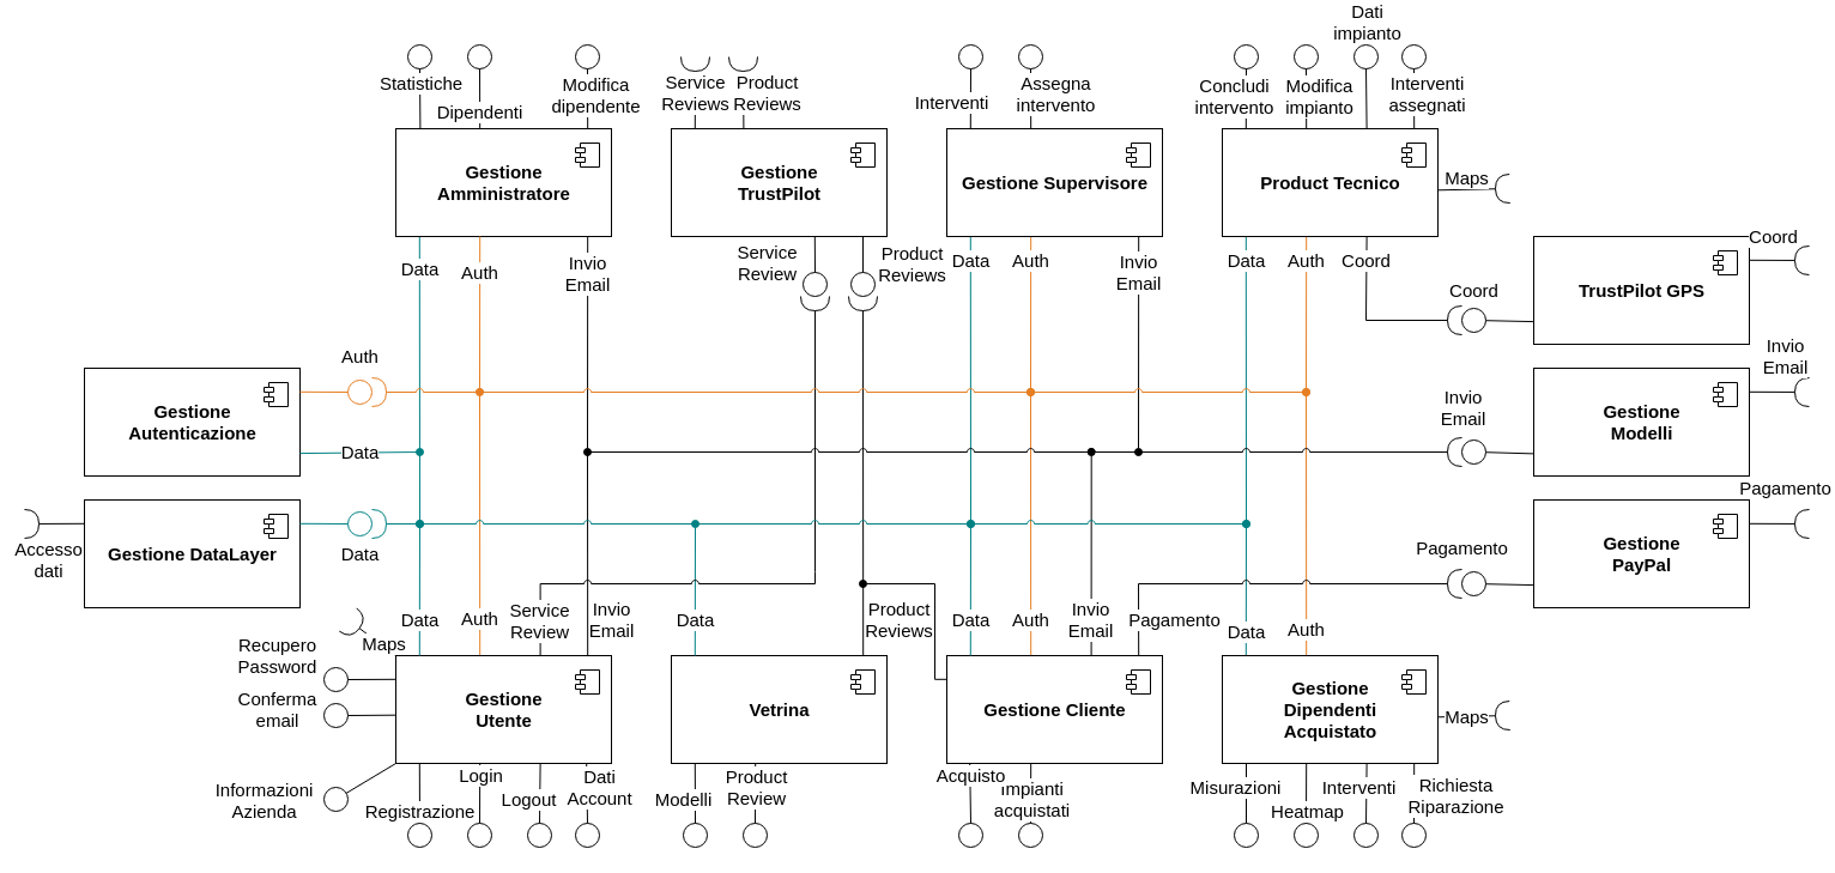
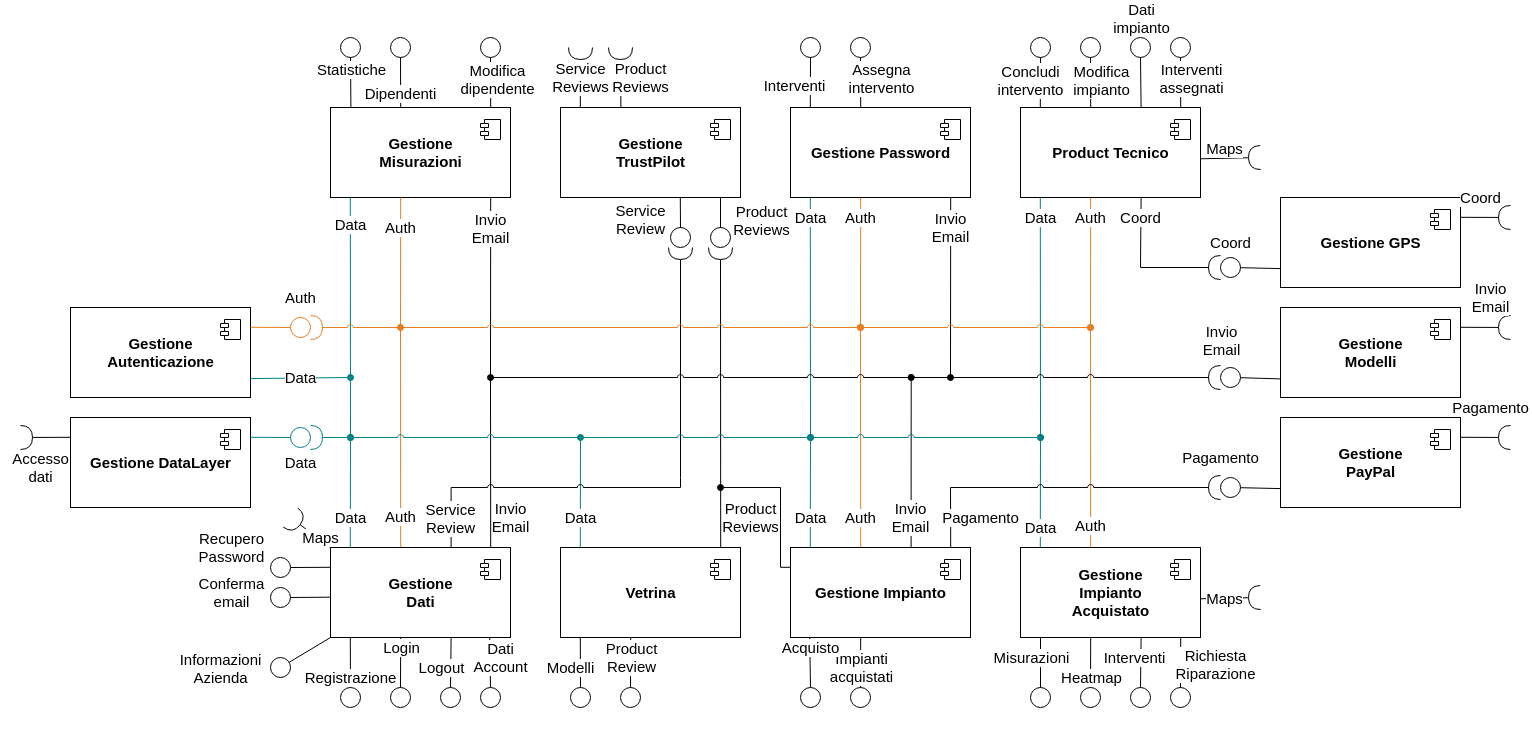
- <mxCell id="24" value="&lt;b&gt;Gestione&lt;br&gt;Amministratore&lt;/b&gt;" style="html=1;dropTarget=0;strokeColor=default;fontFamily=Helvetica;fontSize=15;fontColor=default;fillColor=default;aspect=fixed;resizable=0;rotatable=0;connectable=1;container=0;points=[[0,0,0,0,0],[0,0.11,0,0,0],[0,0.22,0,0,0],[0,0.34,0,0,0],[0,0.46,0,0,0],[0,0.57,0,0,0],[0,0.68,0,0,0],[0,0.79,0,0,0],[0,0.9,0,0,0],[0,1,0,0,0],[0.06,0,0,0,0],[0.06,1,0,0,0],[0.11,0,0,0,0],[0.11,1,0,0,0],[0.17,0,0,0,0],[0.17,1,0,0,0],[0.22,0,0,0,0],[0.22,1,0,0,0],[0.28,0,0,0,0],[0.28,1,0,0,0],[0.33,0,0,0,0],[0.33,1,0,0,0],[0.39,0,0,0,0],[0.39,1,0,0,0],[0.44,0,0,0,0],[0.44,1,0,0,0],[0.5,0,0,0,0],[0.5,1,0,0,0],[0.56,0,0,0,0],[0.56,1,0,0,0],[0.61,0,0,0,0],[0.61,1,0,0,0],[0.67,0,0,0,0],[0.67,1,0,0,0],[0.72,0,0,0,0],[0.72,1,0,0,0],[0.78,0,0,0,0],[0.78,1,0,0,0],[0.83,0,0,0,0],[0.83,1,0,0,0],[0.89,0,0,0,0],[0.89,1,0,0,0],[0.94,0,0,0,0],[0.94,1,0,0,0],[1,0,0,0,0],[1,0.11,0,0,0],[1,0.22,0,0,0],[1,0.34,0,0,0],[1,0.46,0,0,0],[1,0.57,0,0,0],[1,0.68,0,0,0],[1,0.79,0,0,0],[1,0.9,0,0,0],[1,1,0,0,0]];movable=0;deletable=0;movableLabel=0;" parent="23" vertex="1"><mxGeometry width="180" height="90" as="geometry" /></mxCell>
+ <mxCell id="24" value="&lt;b&gt;Gestione&lt;br&gt;Misurazioni&lt;/b&gt;" style="html=1;dropTarget=0;strokeColor=default;fontFamily=Helvetica;fontSize=15;fontColor=default;fillColor=default;aspect=fixed;resizable=0;rotatable=0;connectable=1;container=0;points=[[0,0,0,0,0],[0,0.11,0,0,0],[0,0.22,0,0,0],[0,0.34,0,0,0],[0,0.46,0,0,0],[0,0.57,0,0,0],[0,0.68,0,0,0],[0,0.79,0,0,0],[0,0.9,0,0,0],[0,1,0,0,0],[0.06,0,0,0,0],[0.06,1,0,0,0],[0.11,0,0,0,0],[0.11,1,0,0,0],[0.17,0,0,0,0],[0.17,1,0,0,0],[0.22,0,0,0,0],[0.22,1,0,0,0],[0.28,0,0,0,0],[0.28,1,0,0,0],[0.33,0,0,0,0],[0.33,1,0,0,0],[0.39,0,0,0,0],[0.39,1,0,0,0],[0.44,0,0,0,0],[0.44,1,0,0,0],[0.5,0,0,0,0],[0.5,1,0,0,0],[0.56,0,0,0,0],[0.56,1,0,0,0],[0.61,0,0,0,0],[0.61,1,0,0,0],[0.67,0,0,0,0],[0.67,1,0,0,0],[0.72,0,0,0,0],[0.72,1,0,0,0],[0.78,0,0,0,0],[0.78,1,0,0,0],[0.83,0,0,0,0],[0.83,1,0,0,0],[0.89,0,0,0,0],[0.89,1,0,0,0],[0.94,0,0,0,0],[0.94,1,0,0,0],[1,0,0,0,0],[1,0.11,0,0,0],[1,0.22,0,0,0],[1,0.34,0,0,0],[1,0.46,0,0,0],[1,0.57,0,0,0],[1,0.68,0,0,0],[1,0.79,0,0,0],[1,0.9,0,0,0],[1,1,0,0,0]];movable=0;deletable=0;movableLabel=0;" parent="23" vertex="1"><mxGeometry width="180" height="90" as="geometry" /></mxCell>
- <mxCell id="21" value="&lt;b&gt;Gestione Supervisore&lt;/b&gt;" style="html=1;dropTarget=0;strokeColor=default;fontFamily=Helvetica;fontSize=15;fontColor=default;fillColor=default;aspect=fixed;resizable=0;rotatable=0;connectable=1;container=0;points=[[0,0,0,0,0],[0,0.11,0,0,0],[0,0.22,0,0,0],[0,0.34,0,0,0],[0,0.46,0,0,0],[0,0.57,0,0,0],[0,0.68,0,0,0],[0,0.79,0,0,0],[0,0.9,0,0,0],[0,1,0,0,0],[0.06,0,0,0,0],[0.06,1,0,0,0],[0.11,0,0,0,0],[0.11,1,0,0,0],[0.17,0,0,0,0],[0.17,1,0,0,0],[0.22,0,0,0,0],[0.22,1,0,0,0],[0.28,0,0,0,0],[0.28,1,0,0,0],[0.33,0,0,0,0],[0.33,1,0,0,0],[0.39,0,0,0,0],[0.39,1,0,0,0],[0.44,0,0,0,0],[0.44,1,0,0,0],[0.5,0,0,0,0],[0.5,1,0,0,0],[0.56,0,0,0,0],[0.56,1,0,0,0],[0.61,0,0,0,0],[0.61,1,0,0,0],[0.67,0,0,0,0],[0.67,1,0,0,0],[0.72,0,0,0,0],[0.72,1,0,0,0],[0.78,0,0,0,0],[0.78,1,0,0,0],[0.83,0,0,0,0],[0.83,1,0,0,0],[0.89,0,0,0,0],[0.89,1,0,0,0],[0.94,0,0,0,0],[0.94,1,0,0,0],[1,0,0,0,0],[1,0.11,0,0,0],[1,0.22,0,0,0],[1,0.34,0,0,0],[1,0.46,0,0,0],[1,0.57,0,0,0],[1,0.68,0,0,0],[1,0.79,0,0,0],[1,0.9,0,0,0],[1,1,0,0,0]];movable=0;deletable=0;movableLabel=0;" parent="20" vertex="1"><mxGeometry width="180" height="90" as="geometry" /></mxCell>
+ <mxCell id="21" value="&lt;b&gt;Gestione Password&lt;/b&gt;" style="html=1;dropTarget=0;strokeColor=default;fontFamily=Helvetica;fontSize=15;fontColor=default;fillColor=default;aspect=fixed;resizable=0;rotatable=0;connectable=1;container=0;points=[[0,0,0,0,0],[0,0.11,0,0,0],[0,0.22,0,0,0],[0,0.34,0,0,0],[0,0.46,0,0,0],[0,0.57,0,0,0],[0,0.68,0,0,0],[0,0.79,0,0,0],[0,0.9,0,0,0],[0,1,0,0,0],[0.06,0,0,0,0],[0.06,1,0,0,0],[0.11,0,0,0,0],[0.11,1,0,0,0],[0.17,0,0,0,0],[0.17,1,0,0,0],[0.22,0,0,0,0],[0.22,1,0,0,0],[0.28,0,0,0,0],[0.28,1,0,0,0],[0.33,0,0,0,0],[0.33,1,0,0,0],[0.39,0,0,0,0],[0.39,1,0,0,0],[0.44,0,0,0,0],[0.44,1,0,0,0],[0.5,0,0,0,0],[0.5,1,0,0,0],[0.56,0,0,0,0],[0.56,1,0,0,0],[0.61,0,0,0,0],[0.61,1,0,0,0],[0.67,0,0,0,0],[0.67,1,0,0,0],[0.72,0,0,0,0],[0.72,1,0,0,0],[0.78,0,0,0,0],[0.78,1,0,0,0],[0.83,0,0,0,0],[0.83,1,0,0,0],[0.89,0,0,0,0],[0.89,1,0,0,0],[0.94,0,0,0,0],[0.94,1,0,0,0],[1,0,0,0,0],[1,0.11,0,0,0],[1,0.22,0,0,0],[1,0.34,0,0,0],[1,0.46,0,0,0],[1,0.57,0,0,0],[1,0.68,0,0,0],[1,0.79,0,0,0],[1,0.9,0,0,0],[1,1,0,0,0]];movable=0;deletable=0;movableLabel=0;" parent="20" vertex="1"><mxGeometry width="180" height="90" as="geometry" /></mxCell>
- <mxCell id="86" value="&lt;b&gt;TrustPilot GPS&lt;/b&gt;" style="html=1;dropTarget=0;strokeColor=default;fontFamily=Helvetica;fontSize=15;fontColor=default;fillColor=default;aspect=fixed;resizable=0;rotatable=0;connectable=1;container=0;points=[[0,0,0,0,0],[0,0.11,0,0,0],[0,0.22,0,0,0],[0,0.34,0,0,0],[0,0.46,0,0,0],[0,0.57,0,0,0],[0,0.68,0,0,0],[0,0.79,0,0,0],[0,0.9,0,0,0],[0,1,0,0,0],[0.06,0,0,0,0],[0.06,1,0,0,0],[0.11,0,0,0,0],[0.11,1,0,0,0],[0.17,0,0,0,0],[0.17,1,0,0,0],[0.22,0,0,0,0],[0.22,1,0,0,0],[0.28,0,0,0,0],[0.28,1,0,0,0],[0.33,0,0,0,0],[0.33,1,0,0,0],[0.39,0,0,0,0],[0.39,1,0,0,0],[0.44,0,0,0,0],[0.44,1,0,0,0],[0.5,0,0,0,0],[0.5,1,0,0,0],[0.56,0,0,0,0],[0.56,1,0,0,0],[0.61,0,0,0,0],[0.61,1,0,0,0],[0.67,0,0,0,0],[0.67,1,0,0,0],[0.72,0,0,0,0],[0.72,1,0,0,0],[0.78,0,0,0,0],[0.78,1,0,0,0],[0.83,0,0,0,0],[0.83,1,0,0,0],[0.89,0,0,0,0],[0.89,1,0,0,0],[0.94,0,0,0,0],[0.94,1,0,0,0],[1,0,0,0,0],[1,0.11,0,0,0],[1,0.22,0,0,0],[1,0.34,0,0,0],[1,0.46,0,0,0],[1,0.57,0,0,0],[1,0.68,0,0,0],[1,0.79,0,0,0],[1,0.9,0,0,0],[1,1,0,0,0]];movable=0;deletable=0;movableLabel=0;" parent="85" vertex="1"><mxGeometry width="180" height="90" as="geometry" /></mxCell>
+ <mxCell id="86" value="&lt;b&gt;Gestione GPS&lt;/b&gt;" style="html=1;dropTarget=0;strokeColor=default;fontFamily=Helvetica;fontSize=15;fontColor=default;fillColor=default;aspect=fixed;resizable=0;rotatable=0;connectable=1;container=0;points=[[0,0,0,0,0],[0,0.11,0,0,0],[0,0.22,0,0,0],[0,0.34,0,0,0],[0,0.46,0,0,0],[0,0.57,0,0,0],[0,0.68,0,0,0],[0,0.79,0,0,0],[0,0.9,0,0,0],[0,1,0,0,0],[0.06,0,0,0,0],[0.06,1,0,0,0],[0.11,0,0,0,0],[0.11,1,0,0,0],[0.17,0,0,0,0],[0.17,1,0,0,0],[0.22,0,0,0,0],[0.22,1,0,0,0],[0.28,0,0,0,0],[0.28,1,0,0,0],[0.33,0,0,0,0],[0.33,1,0,0,0],[0.39,0,0,0,0],[0.39,1,0,0,0],[0.44,0,0,0,0],[0.44,1,0,0,0],[0.5,0,0,0,0],[0.5,1,0,0,0],[0.56,0,0,0,0],[0.56,1,0,0,0],[0.61,0,0,0,0],[0.61,1,0,0,0],[0.67,0,0,0,0],[0.67,1,0,0,0],[0.72,0,0,0,0],[0.72,1,0,0,0],[0.78,0,0,0,0],[0.78,1,0,0,0],[0.83,0,0,0,0],[0.83,1,0,0,0],[0.89,0,0,0,0],[0.89,1,0,0,0],[0.94,0,0,0,0],[0.94,1,0,0,0],[1,0,0,0,0],[1,0.11,0,0,0],[1,0.22,0,0,0],[1,0.34,0,0,0],[1,0.46,0,0,0],[1,0.57,0,0,0],[1,0.68,0,0,0],[1,0.79,0,0,0],[1,0.9,0,0,0],[1,1,0,0,0]];movable=0;deletable=0;movableLabel=0;" parent="85" vertex="1"><mxGeometry width="180" height="90" as="geometry" /></mxCell>
- <mxCell id="39" value="&lt;b&gt;Gestione&lt;br&gt;Utente&lt;br&gt;&lt;/b&gt;" style="html=1;dropTarget=0;strokeColor=default;fontFamily=Helvetica;fontSize=15;fontColor=default;fillColor=default;aspect=fixed;resizable=0;rotatable=0;connectable=1;container=0;points=[[0,0,0,0,0],[0,0.11,0,0,0],[0,0.22,0,0,0],[0,0.34,0,0,0],[0,0.46,0,0,0],[0,0.57,0,0,0],[0,0.68,0,0,0],[0,0.79,0,0,0],[0,0.9,0,0,0],[0,1,0,0,0],[0.06,0,0,0,0],[0.06,1,0,0,0],[0.11,0,0,0,0],[0.11,1,0,0,0],[0.17,0,0,0,0],[0.17,1,0,0,0],[0.22,0,0,0,0],[0.22,1,0,0,0],[0.28,0,0,0,0],[0.28,1,0,0,0],[0.33,0,0,0,0],[0.33,1,0,0,0],[0.39,0,0,0,0],[0.39,1,0,0,0],[0.44,0,0,0,0],[0.44,1,0,0,0],[0.5,0,0,0,0],[0.5,1,0,0,0],[0.56,0,0,0,0],[0.56,1,0,0,0],[0.61,0,0,0,0],[0.61,1,0,0,0],[0.67,0,0,0,0],[0.67,1,0,0,0],[0.72,0,0,0,0],[0.72,1,0,0,0],[0.78,0,0,0,0],[0.78,1,0,0,0],[0.83,0,0,0,0],[0.83,1,0,0,0],[0.89,0,0,0,0],[0.89,1,0,0,0],[0.94,0,0,0,0],[0.94,1,0,0,0],[1,0,0,0,0],[1,0.11,0,0,0],[1,0.22,0,0,0],[1,0.34,0,0,0],[1,0.46,0,0,0],[1,0.57,0,0,0],[1,0.68,0,0,0],[1,0.79,0,0,0],[1,0.9,0,0,0],[1,1,0,0,0]];movable=0;deletable=0;movableLabel=0;" parent="38" vertex="1"><mxGeometry width="180" height="90" as="geometry" /></mxCell>
+ <mxCell id="39" value="&lt;b&gt;Gestione&lt;br&gt;Dati&lt;br&gt;&lt;/b&gt;" style="html=1;dropTarget=0;strokeColor=default;fontFamily=Helvetica;fontSize=15;fontColor=default;fillColor=default;aspect=fixed;resizable=0;rotatable=0;connectable=1;container=0;points=[[0,0,0,0,0],[0,0.11,0,0,0],[0,0.22,0,0,0],[0,0.34,0,0,0],[0,0.46,0,0,0],[0,0.57,0,0,0],[0,0.68,0,0,0],[0,0.79,0,0,0],[0,0.9,0,0,0],[0,1,0,0,0],[0.06,0,0,0,0],[0.06,1,0,0,0],[0.11,0,0,0,0],[0.11,1,0,0,0],[0.17,0,0,0,0],[0.17,1,0,0,0],[0.22,0,0,0,0],[0.22,1,0,0,0],[0.28,0,0,0,0],[0.28,1,0,0,0],[0.33,0,0,0,0],[0.33,1,0,0,0],[0.39,0,0,0,0],[0.39,1,0,0,0],[0.44,0,0,0,0],[0.44,1,0,0,0],[0.5,0,0,0,0],[0.5,1,0,0,0],[0.56,0,0,0,0],[0.56,1,0,0,0],[0.61,0,0,0,0],[0.61,1,0,0,0],[0.67,0,0,0,0],[0.67,1,0,0,0],[0.72,0,0,0,0],[0.72,1,0,0,0],[0.78,0,0,0,0],[0.78,1,0,0,0],[0.83,0,0,0,0],[0.83,1,0,0,0],[0.89,0,0,0,0],[0.89,1,0,0,0],[0.94,0,0,0,0],[0.94,1,0,0,0],[1,0,0,0,0],[1,0.11,0,0,0],[1,0.22,0,0,0],[1,0.34,0,0,0],[1,0.46,0,0,0],[1,0.57,0,0,0],[1,0.68,0,0,0],[1,0.79,0,0,0],[1,0.9,0,0,0],[1,1,0,0,0]];movable=0;deletable=0;movableLabel=0;" parent="38" vertex="1"><mxGeometry width="180" height="90" as="geometry" /></mxCell>
- <mxCell id="18" value="&lt;b&gt;Gestione Cliente&lt;/b&gt;" style="html=1;dropTarget=0;strokeColor=default;fontFamily=Helvetica;fontSize=15;fontColor=default;fillColor=default;aspect=fixed;resizable=0;rotatable=0;connectable=1;container=0;points=[[0,0,0,0,0],[0,0.11,0,0,0],[0,0.22,0,0,0],[0,0.34,0,0,0],[0,0.46,0,0,0],[0,0.57,0,0,0],[0,0.68,0,0,0],[0,0.79,0,0,0],[0,0.9,0,0,0],[0,1,0,0,0],[0.06,0,0,0,0],[0.06,1,0,0,0],[0.11,0,0,0,0],[0.11,1,0,0,0],[0.17,0,0,0,0],[0.17,1,0,0,0],[0.22,0,0,0,0],[0.22,1,0,0,0],[0.28,0,0,0,0],[0.28,1,0,0,0],[0.33,0,0,0,0],[0.33,1,0,0,0],[0.39,0,0,0,0],[0.39,1,0,0,0],[0.44,0,0,0,0],[0.44,1,0,0,0],[0.5,0,0,0,0],[0.5,1,0,0,0],[0.56,0,0,0,0],[0.56,1,0,0,0],[0.61,0,0,0,0],[0.61,1,0,0,0],[0.67,0,0,0,0],[0.67,1,0,0,0],[0.72,0,0,0,0],[0.72,1,0,0,0],[0.78,0,0,0,0],[0.78,1,0,0,0],[0.83,0,0,0,0],[0.83,1,0,0,0],[0.89,0,0,0,0],[0.89,1,0,0,0],[0.94,0,0,0,0],[0.94,1,0,0,0],[1,0,0,0,0],[1,0.11,0,0,0],[1,0.22,0,0,0],[1,0.34,0,0,0],[1,0.46,0,0,0],[1,0.57,0,0,0],[1,0.68,0,0,0],[1,0.79,0,0,0],[1,0.9,0,0,0],[1,1,0,0,0]];movable=0;deletable=0;movableLabel=0;" parent="17" vertex="1"><mxGeometry width="180" height="90" as="geometry" /></mxCell>
+ <mxCell id="18" value="&lt;b&gt;Gestione Impianto&lt;/b&gt;" style="html=1;dropTarget=0;strokeColor=default;fontFamily=Helvetica;fontSize=15;fontColor=default;fillColor=default;aspect=fixed;resizable=0;rotatable=0;connectable=1;container=0;points=[[0,0,0,0,0],[0,0.11,0,0,0],[0,0.22,0,0,0],[0,0.34,0,0,0],[0,0.46,0,0,0],[0,0.57,0,0,0],[0,0.68,0,0,0],[0,0.79,0,0,0],[0,0.9,0,0,0],[0,1,0,0,0],[0.06,0,0,0,0],[0.06,1,0,0,0],[0.11,0,0,0,0],[0.11,1,0,0,0],[0.17,0,0,0,0],[0.17,1,0,0,0],[0.22,0,0,0,0],[0.22,1,0,0,0],[0.28,0,0,0,0],[0.28,1,0,0,0],[0.33,0,0,0,0],[0.33,1,0,0,0],[0.39,0,0,0,0],[0.39,1,0,0,0],[0.44,0,0,0,0],[0.44,1,0,0,0],[0.5,0,0,0,0],[0.5,1,0,0,0],[0.56,0,0,0,0],[0.56,1,0,0,0],[0.61,0,0,0,0],[0.61,1,0,0,0],[0.67,0,0,0,0],[0.67,1,0,0,0],[0.72,0,0,0,0],[0.72,1,0,0,0],[0.78,0,0,0,0],[0.78,1,0,0,0],[0.83,0,0,0,0],[0.83,1,0,0,0],[0.89,0,0,0,0],[0.89,1,0,0,0],[0.94,0,0,0,0],[0.94,1,0,0,0],[1,0,0,0,0],[1,0.11,0,0,0],[1,0.22,0,0,0],[1,0.34,0,0,0],[1,0.46,0,0,0],[1,0.57,0,0,0],[1,0.68,0,0,0],[1,0.79,0,0,0],[1,0.9,0,0,0],[1,1,0,0,0]];movable=0;deletable=0;movableLabel=0;" parent="17" vertex="1"><mxGeometry width="180" height="90" as="geometry" /></mxCell>
- <mxCell id="74" value="&lt;b&gt;Gestione&lt;br&gt;Dipendenti&lt;br&gt;Acquistato&lt;br&gt;&lt;/b&gt;" style="html=1;dropTarget=0;strokeColor=default;fontFamily=Helvetica;fontSize=15;fontColor=default;fillColor=default;aspect=fixed;resizable=0;rotatable=0;connectable=1;container=0;points=[[0,0,0,0,0],[0,0.11,0,0,0],[0,0.22,0,0,0],[0,0.34,0,0,0],[0,0.46,0,0,0],[0,0.57,0,0,0],[0,0.68,0,0,0],[0,0.79,0,0,0],[0,0.9,0,0,0],[0,1,0,0,0],[0.06,0,0,0,0],[0.06,1,0,0,0],[0.11,0,0,0,0],[0.11,1,0,0,0],[0.17,0,0,0,0],[0.17,1,0,0,0],[0.22,0,0,0,0],[0.22,1,0,0,0],[0.28,0,0,0,0],[0.28,1,0,0,0],[0.33,0,0,0,0],[0.33,1,0,0,0],[0.39,0,0,0,0],[0.39,1,0,0,0],[0.44,0,0,0,0],[0.44,1,0,0,0],[0.5,0,0,0,0],[0.5,1,0,0,0],[0.56,0,0,0,0],[0.56,1,0,0,0],[0.61,0,0,0,0],[0.61,1,0,0,0],[0.67,0,0,0,0],[0.67,1,0,0,0],[0.72,0,0,0,0],[0.72,1,0,0,0],[0.78,0,0,0,0],[0.78,1,0,0,0],[0.83,0,0,0,0],[0.83,1,0,0,0],[0.89,0,0,0,0],[0.89,1,0,0,0],[0.94,0,0,0,0],[0.94,1,0,0,0],[1,0,0,0,0],[1,0.11,0,0,0],[1,0.22,0,0,0],[1,0.34,0,0,0],[1,0.46,0,0,0],[1,0.57,0,0,0],[1,0.68,0,0,0],[1,0.79,0,0,0],[1,0.9,0,0,0],[1,1,0,0,0]];movable=0;deletable=0;movableLabel=0;" parent="73" vertex="1"><mxGeometry width="180" height="90" as="geometry" /></mxCell>
+ <mxCell id="74" value="&lt;b&gt;Gestione&lt;br&gt;Impianto&lt;br&gt;Acquistato&lt;br&gt;&lt;/b&gt;" style="html=1;dropTarget=0;strokeColor=default;fontFamily=Helvetica;fontSize=15;fontColor=default;fillColor=default;aspect=fixed;resizable=0;rotatable=0;connectable=1;container=0;points=[[0,0,0,0,0],[0,0.11,0,0,0],[0,0.22,0,0,0],[0,0.34,0,0,0],[0,0.46,0,0,0],[0,0.57,0,0,0],[0,0.68,0,0,0],[0,0.79,0,0,0],[0,0.9,0,0,0],[0,1,0,0,0],[0.06,0,0,0,0],[0.06,1,0,0,0],[0.11,0,0,0,0],[0.11,1,0,0,0],[0.17,0,0,0,0],[0.17,1,0,0,0],[0.22,0,0,0,0],[0.22,1,0,0,0],[0.28,0,0,0,0],[0.28,1,0,0,0],[0.33,0,0,0,0],[0.33,1,0,0,0],[0.39,0,0,0,0],[0.39,1,0,0,0],[0.44,0,0,0,0],[0.44,1,0,0,0],[0.5,0,0,0,0],[0.5,1,0,0,0],[0.56,0,0,0,0],[0.56,1,0,0,0],[0.61,0,0,0,0],[0.61,1,0,0,0],[0.67,0,0,0,0],[0.67,1,0,0,0],[0.72,0,0,0,0],[0.72,1,0,0,0],[0.78,0,0,0,0],[0.78,1,0,0,0],[0.83,0,0,0,0],[0.83,1,0,0,0],[0.89,0,0,0,0],[0.89,1,0,0,0],[0.94,0,0,0,0],[0.94,1,0,0,0],[1,0,0,0,0],[1,0.11,0,0,0],[1,0.22,0,0,0],[1,0.34,0,0,0],[1,0.46,0,0,0],[1,0.57,0,0,0],[1,0.68,0,0,0],[1,0.79,0,0,0],[1,0.9,0,0,0],[1,1,0,0,0]];movable=0;deletable=0;movableLabel=0;" parent="73" vertex="1"><mxGeometry width="180" height="90" as="geometry" /></mxCell>
